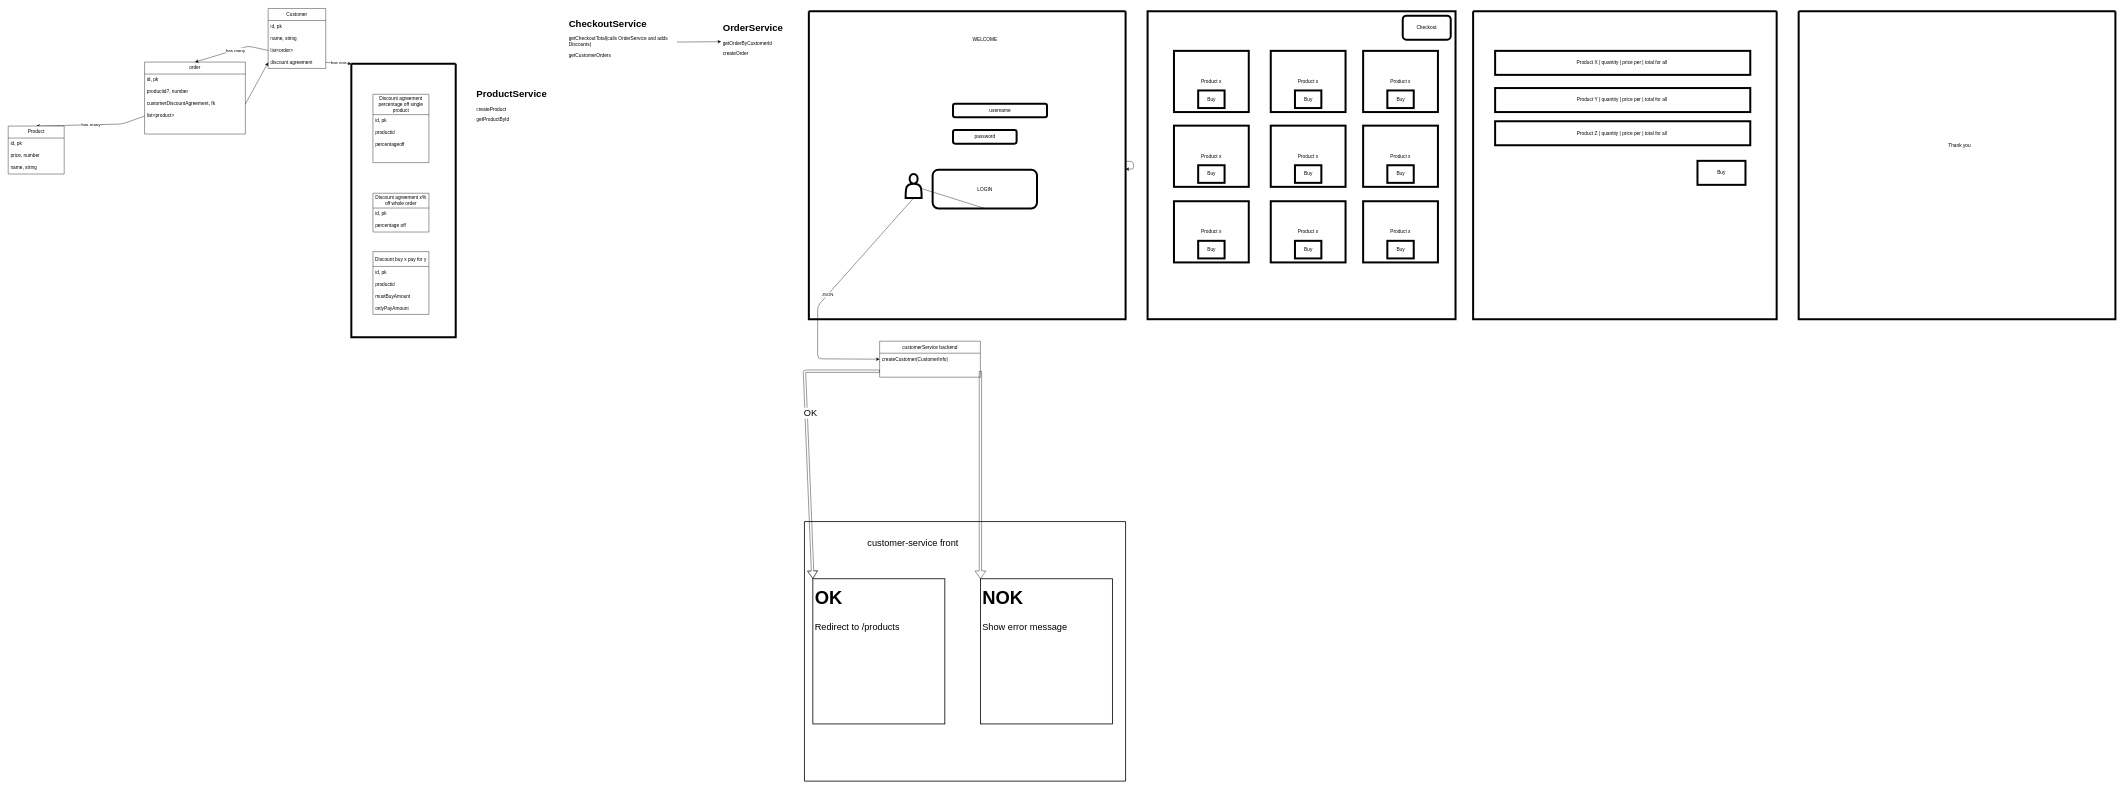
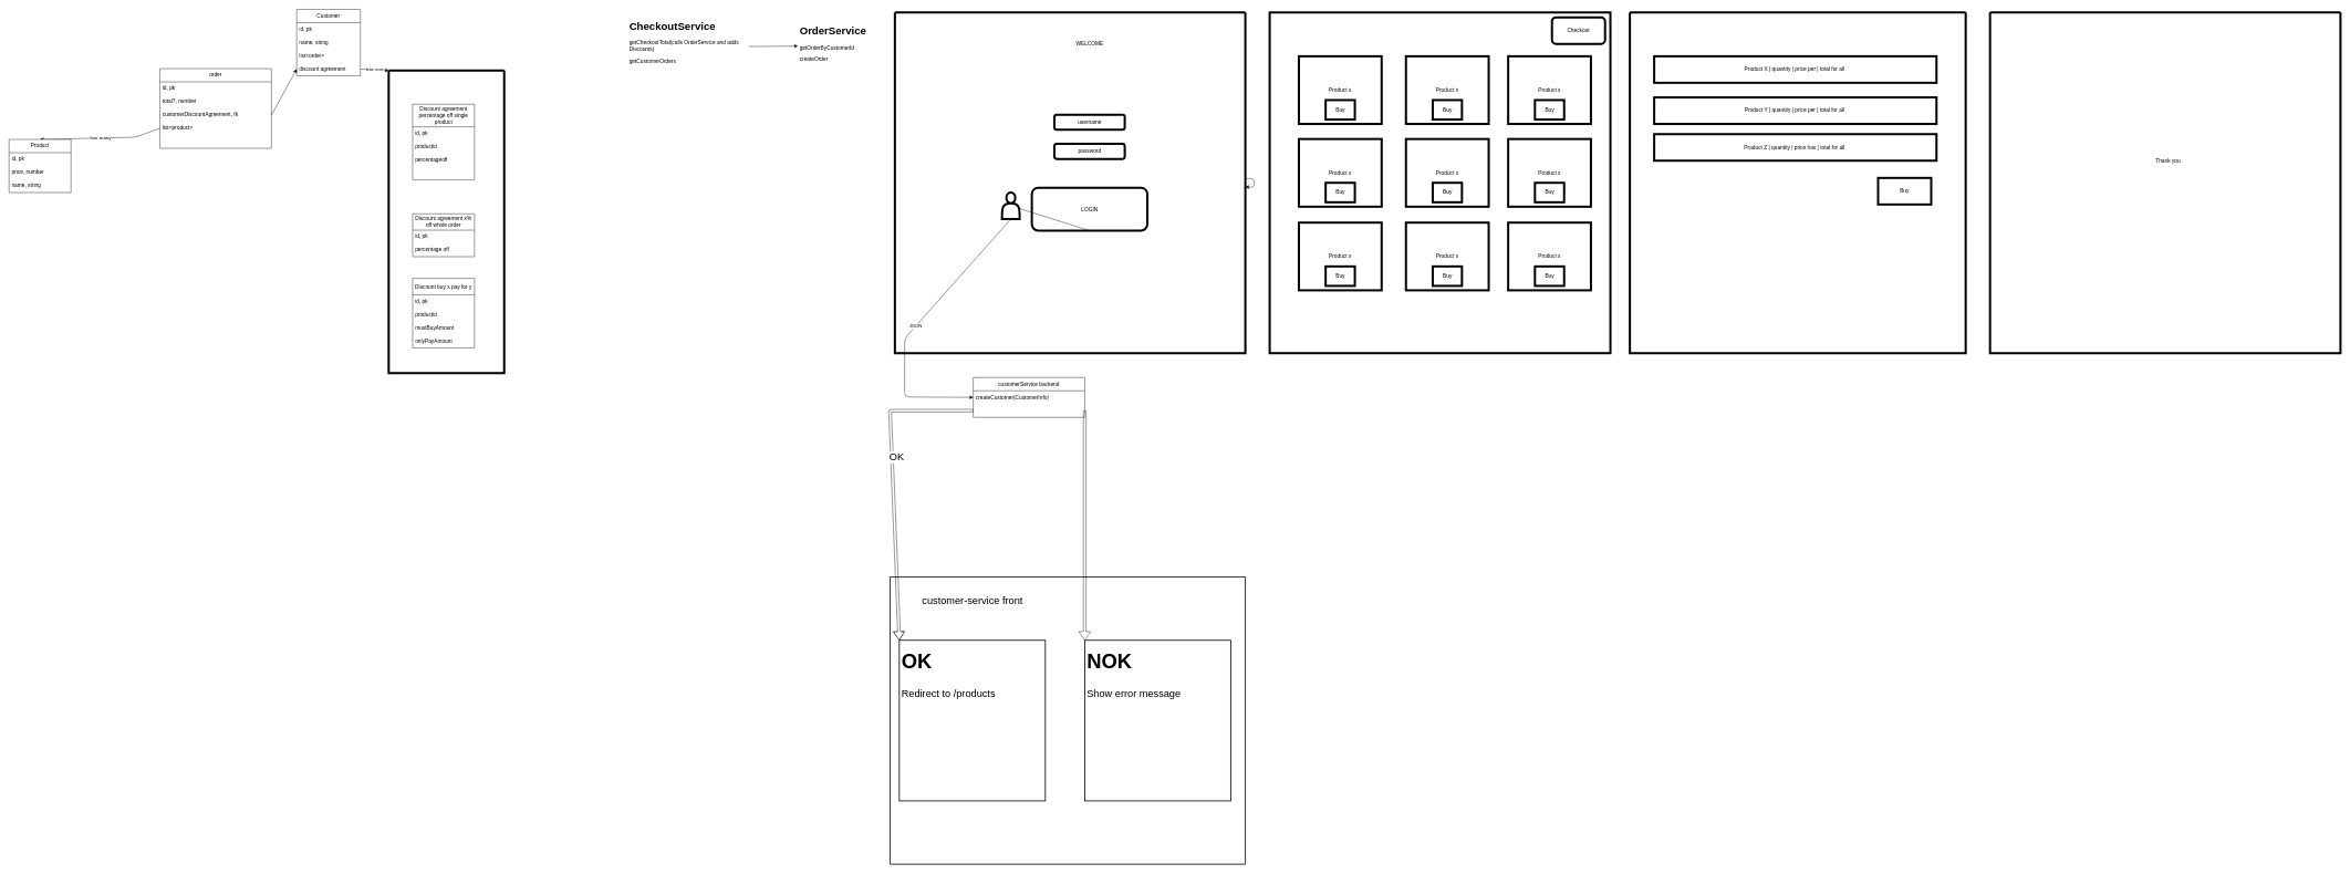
- <mxCell id="13" style="edgeStyle=none;html=1;exitX=0;exitY=0.5;exitDx=0;exitDy=0;entryX=0.5;entryY=0;entryDx=0;entryDy=0;" edge="1" parent="1" source="11" target="2"><mxGeometry relative="1" as="geometry"><mxPoint x="580" y="174" as="targetPoint" /><Array as="points"><mxPoint x="620" y="114" /></Array></mxGeometry></mxCell>
- <mxCell id="14" value="has many" style="edgeLabel;html=1;align=center;verticalAlign=middle;resizable=0;points=[];" vertex="1" connectable="0" parent="13"><mxGeometry x="-0.106" y="1" relative="1" as="geometry"><mxPoint as="offset" /></mxGeometry></mxCell>
- <mxCell id="4" value="productid?, number" style="text;strokeColor=none;fillColor=none;align=left;verticalAlign=middle;spacingLeft=4;spacingRight=4;overflow=hidden;points=[[0,0.5],[1,0.5]];portConstraint=eastwest;rotatable=0;whiteSpace=wrap;html=1;" vertex="1" parent="2"><mxGeometry y="60" width="252" height="30" as="geometry" /></mxCell>
+ <mxCell id="4" value="total?, number" style="text;strokeColor=none;fillColor=none;align=left;verticalAlign=middle;spacingLeft=4;spacingRight=4;overflow=hidden;points=[[0,0.5],[1,0.5]];portConstraint=eastwest;rotatable=0;whiteSpace=wrap;html=1;" vertex="1" parent="2"><mxGeometry y="60" width="252" height="30" as="geometry" /></mxCell>
- <mxCell id="82" value="&lt;h1&gt;ProductService&lt;/h1&gt;&lt;p&gt;createProduct&lt;/p&gt;&lt;p&gt;getProductById&lt;/p&gt;" style="text;html=1;strokeColor=none;fillColor=none;spacing=5;spacingTop=-20;whiteSpace=wrap;overflow=hidden;rounded=0;strokeWidth=5;startSize=37;" vertex="1" parent="1"><mxGeometry x="1186" y="214" width="190" height="120" as="geometry" /></mxCell>
- <mxCell id="29" value="username" style="rounded=1;whiteSpace=wrap;html=1;strokeColor=default;strokeWidth=5;startSize=37;fillColor=none;" vertex="1" parent="25"><mxGeometry x="360.5" y="231" width="235" height="34" as="geometry" /></mxCell>
+ <mxCell id="29" value="username" style="rounded=1;whiteSpace=wrap;html=1;strokeColor=default;strokeWidth=5;startSize=37;fillColor=none;" vertex="1" parent="25"><mxGeometry x="360.5" y="231" width="159" height="34" as="geometry" /></mxCell>
- <mxCell id="80" value="Product Z | quantity | price per | total for all&amp;nbsp;" style="rounded=0;whiteSpace=wrap;html=1;strokeColor=default;strokeWidth=5;startSize=37;fillColor=none;" vertex="1" parent="77"><mxGeometry x="55" y="275" width="638" height="60" as="geometry" /></mxCell>
+ <mxCell id="80" value="Product Z | quantity | price has | total for all&amp;nbsp;" style="rounded=0;whiteSpace=wrap;html=1;strokeColor=default;strokeWidth=5;startSize=37;fillColor=none;" vertex="1" parent="77"><mxGeometry x="55" y="275" width="638" height="60" as="geometry" /></mxCell>
- <mxCell id="96" value="customer-service front" style="text;html=1;align=center;verticalAlign=middle;resizable=0;points=[];autosize=1;strokeColor=none;fillColor=none;fontSize=23;fontFamily=Helvetica;fontColor=default;" vertex="1" parent="95"><mxGeometry x="144.5" y="32" width="253" height="44" as="geometry" /></mxCell>
+ <mxCell id="96" value="customer-service front" style="text;html=1;align=center;verticalAlign=middle;resizable=0;points=[];autosize=1;strokeColor=none;fillColor=none;fontSize=23;fontFamily=Helvetica;fontColor=default;" vertex="1" parent="95"><mxGeometry x="59.5" y="32" width="253" height="44" as="geometry" /></mxCell>
